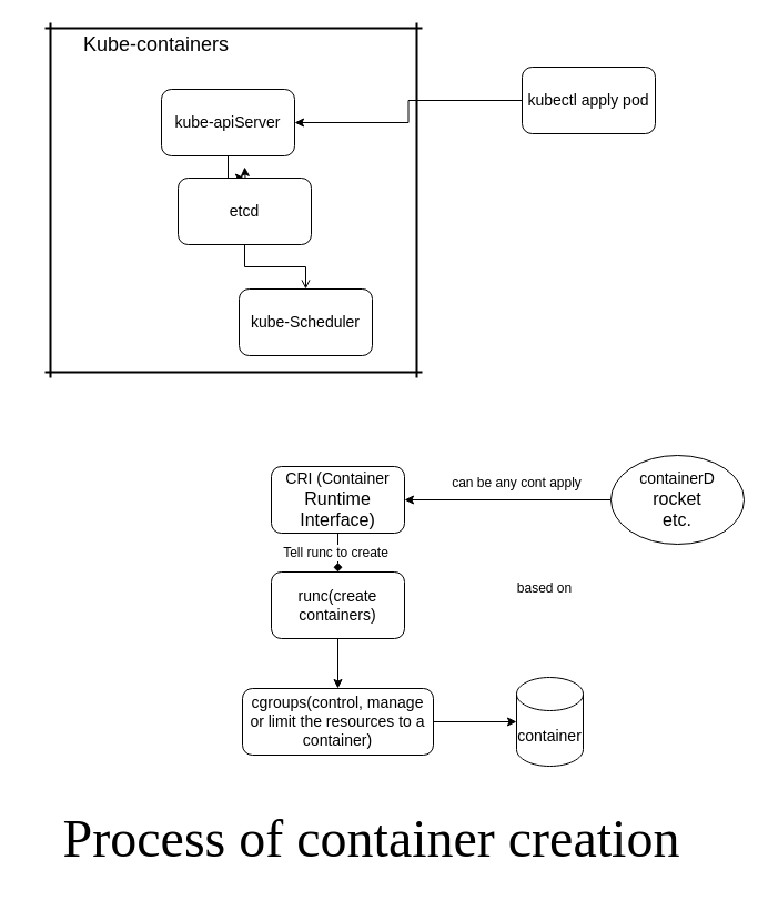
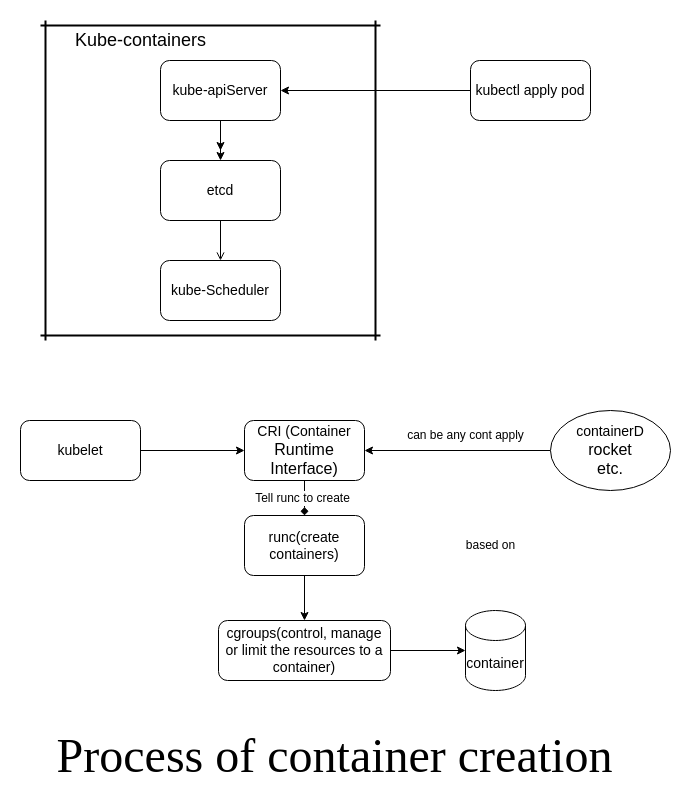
- <mxCell id="4" value="&lt;font style=&quot;font-size: 14px;&quot;&gt;kube-apiServer&lt;/font&gt;" style="rounded=1;whiteSpace=wrap;html=1;" vertex="1" parent="1"><mxGeometry x="145" y="80" width="120" height="60" as="geometry" /></mxCell>
+ <mxCell id="4" value="&lt;font style=&quot;font-size: 14px;&quot;&gt;kube-apiServer&lt;/font&gt;" style="rounded=1;whiteSpace=wrap;html=1;" vertex="1" parent="1"><mxGeometry x="160" y="60" width="120" height="60" as="geometry" /></mxCell>
- <mxCell id="7" value="&lt;font style=&quot;font-size: 14px;&quot;&gt;kube-Scheduler&lt;/font&gt;" style="rounded=1;whiteSpace=wrap;html=1;" vertex="1" parent="1"><mxGeometry x="215" y="260" width="120" height="60" as="geometry" /></mxCell>
+ <mxCell id="7" value="&lt;font style=&quot;font-size: 14px;&quot;&gt;kube-Scheduler&lt;/font&gt;" style="rounded=1;whiteSpace=wrap;html=1;" vertex="1" parent="1"><mxGeometry x="160" y="260" width="120" height="60" as="geometry" /></mxCell>
+ <mxCell id="16" value="&lt;font style=&quot;font-size: 14px;&quot;&gt;kubelet&lt;/font&gt;" style="rounded=1;whiteSpace=wrap;html=1;" vertex="1" parent="1"><mxGeometry x="20" y="420" width="120" height="60" as="geometry" /></mxCell>
+ <mxCell id="15" value="" style="edgeStyle=orthogonalEdgeStyle;rounded=0;orthogonalLoop=1;jettySize=auto;html=1;" edge="1" parent="1" source="16" target="19"><mxGeometry relative="1" as="geometry" /></mxCell>
- <mxCell id="22" value="based on" style="text;html=1;align=center;verticalAlign=middle;resizable=0;points=[];autosize=1;strokeColor=none;fillColor=none;" vertex="1" parent="1"><mxGeometry x="455" y="515" width="70" height="30" as="geometry" /></mxCell>
+ <mxCell id="22" value="based on" style="text;html=1;align=center;verticalAlign=middle;resizable=0;points=[];autosize=1;strokeColor=none;fillColor=none;" vertex="1" parent="1"><mxGeometry x="455" y="530" width="70" height="30" as="geometry" /></mxCell>
